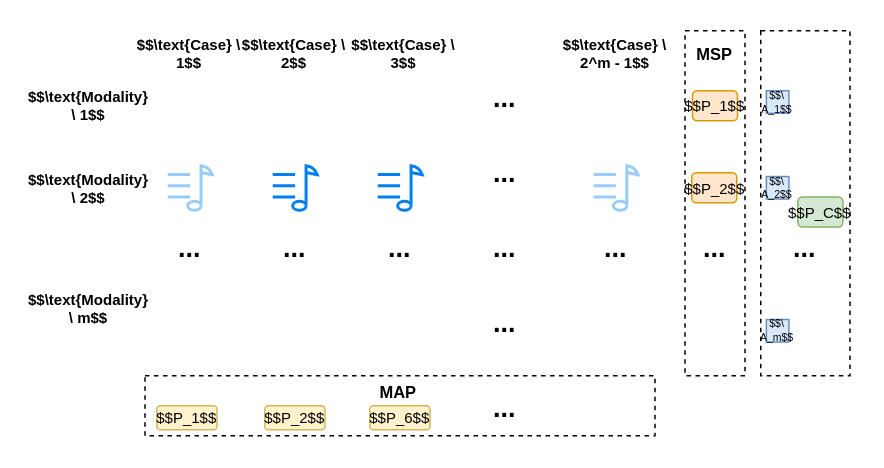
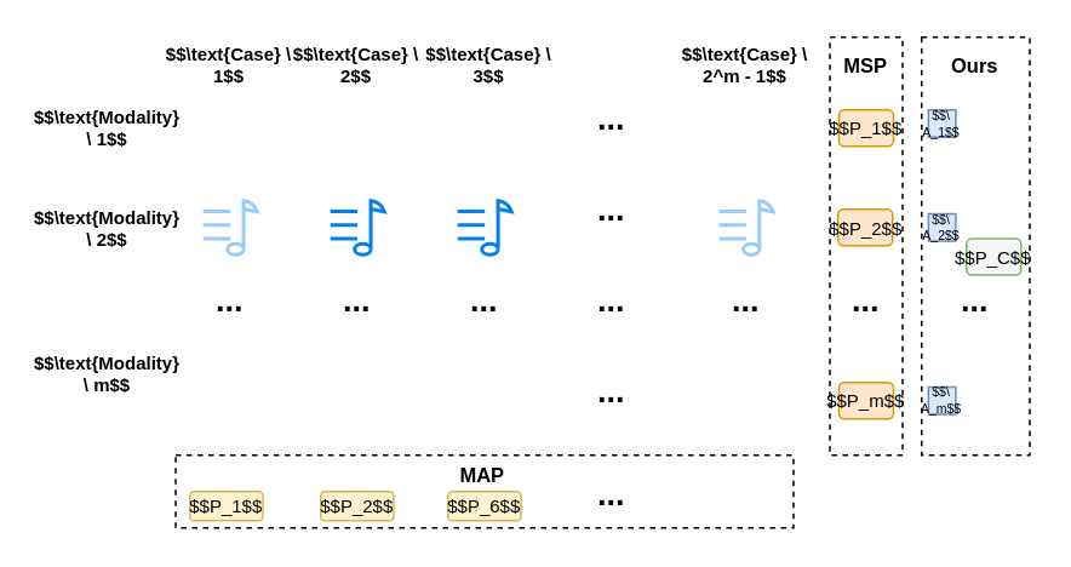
+ <mxCell id="38" value="Ours" style="text;html=1;align=center;verticalAlign=middle;whiteSpace=wrap;rounded=0;fontStyle=1;fontSize=11;" vertex="1" parent="1"><mxGeometry x="506" y="21" width="60" height="30" as="geometry" /></mxCell>
- <mxCell id="44" value="$$P_C$$" style="rounded=1;whiteSpace=wrap;html=1;fontSize=10;fillColor=#d5e8d4;strokeColor=#82b366;" vertex="1" parent="1"><mxGeometry x="531.25" y="130.85" width="30" height="20" as="geometry" /></mxCell>
+ <mxCell id="44" value="$$P_C$$" style="rounded=1;whiteSpace=wrap;html=1;fontSize=10;fillColor=#f5f5f5;strokeColor=#82b366;" vertex="1" parent="1"><mxGeometry x="531.25" y="130.85" width="30" height="20" as="geometry" /></mxCell>
+ <mxCell id="41" value="$$P_m$$" style="rounded=1;whiteSpace=wrap;html=1;fontSize=10;fillColor=#ffe6cc;strokeColor=#d79b00;" vertex="1" parent="1"><mxGeometry x="461" y="210" width="30" height="20" as="geometry" /></mxCell>
